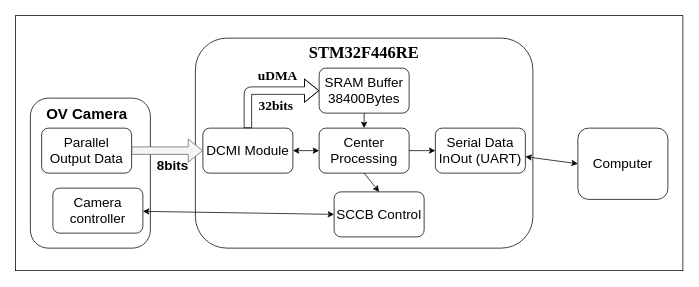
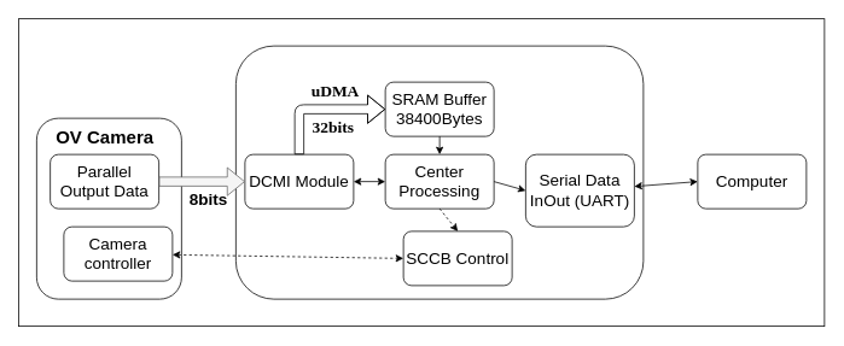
- <mxCell id="24" value="&lt;font face=&quot;Times New Roman&quot; size=&quot;1&quot;&gt;&lt;b style=&quot;font-size: 22px&quot;&gt;STM32F446RE&lt;/b&gt;&lt;/font&gt;" style="text;html=1;strokeColor=none;fillColor=none;align=center;verticalAlign=middle;whiteSpace=wrap;rounded=0;" parent="1" vertex="1"><mxGeometry x="430" y="60" width="110" height="20" as="geometry" /></mxCell>
- <mxCell id="19" value="&lt;font style=&quot;font-size: 18px&quot;&gt;Serial Data InOut (UART)&lt;/font&gt;" style="rounded=1;whiteSpace=wrap;html=1;" parent="1" vertex="1"><mxGeometry x="580" y="170" width="120" height="60" as="geometry" /></mxCell>
+ <mxCell id="19" value="&lt;font style=&quot;font-size: 18px&quot;&gt;Serial Data InOut (UART)&lt;/font&gt;" style="rounded=1;whiteSpace=wrap;html=1;" parent="1" vertex="1"><mxGeometry x="580" y="170" width="120" height="80" as="geometry" /></mxCell>
- <mxCell id="21" value="&lt;font style=&quot;font-size: 18px&quot;&gt;Computer&lt;/font&gt;" style="rounded=1;whiteSpace=wrap;html=1;" parent="1" vertex="1"><mxGeometry x="770" y="170" width="120" height="95" as="geometry" /></mxCell>
+ <mxCell id="21" value="&lt;font style=&quot;font-size: 18px&quot;&gt;Computer&lt;/font&gt;" style="rounded=1;whiteSpace=wrap;html=1;" parent="1" vertex="1"><mxGeometry x="770" y="170" width="120" height="60" as="geometry" /></mxCell>
- <mxCell id="10" value="" style="endArrow=classic;html=1;exitX=0.5;exitY=1;exitDx=0;exitDy=0;entryX=0.5;entryY=0;entryDx=0;entryDy=0;" parent="1" source="5" target="9" edge="1"><mxGeometry width="50" height="50" relative="1" as="geometry"><mxPoint x="460" y="260" as="sourcePoint" /><mxPoint x="510" y="210" as="targetPoint" /></mxGeometry></mxCell>
+ <mxCell id="10" value="" style="endArrow=classic;html=1;exitX=0.5;exitY=1;exitDx=0;exitDy=0;entryX=0.5;entryY=0;entryDx=0;entryDy=0;dashed=1;" parent="1" source="5" target="9" edge="1"><mxGeometry width="50" height="50" relative="1" as="geometry"><mxPoint x="460" y="260" as="sourcePoint" /><mxPoint x="510" y="210" as="targetPoint" /></mxGeometry></mxCell>
- <mxCell id="11" value="" style="endArrow=classic;startArrow=classic;html=1;entryX=0;entryY=0.5;entryDx=0;entryDy=0;" parent="1" source="6" target="9" edge="1"><mxGeometry width="50" height="50" relative="1" as="geometry"><mxPoint x="440" y="240" as="sourcePoint" /><mxPoint x="490" y="190" as="targetPoint" /></mxGeometry></mxCell>
+ <mxCell id="11" value="" style="endArrow=classic;startArrow=classic;html=1;entryX=0;entryY=0.5;entryDx=0;entryDy=0;dashed=1;" parent="1" source="6" target="9" edge="1"><mxGeometry width="50" height="50" relative="1" as="geometry"><mxPoint x="440" y="240" as="sourcePoint" /><mxPoint x="490" y="190" as="targetPoint" /></mxGeometry></mxCell>
